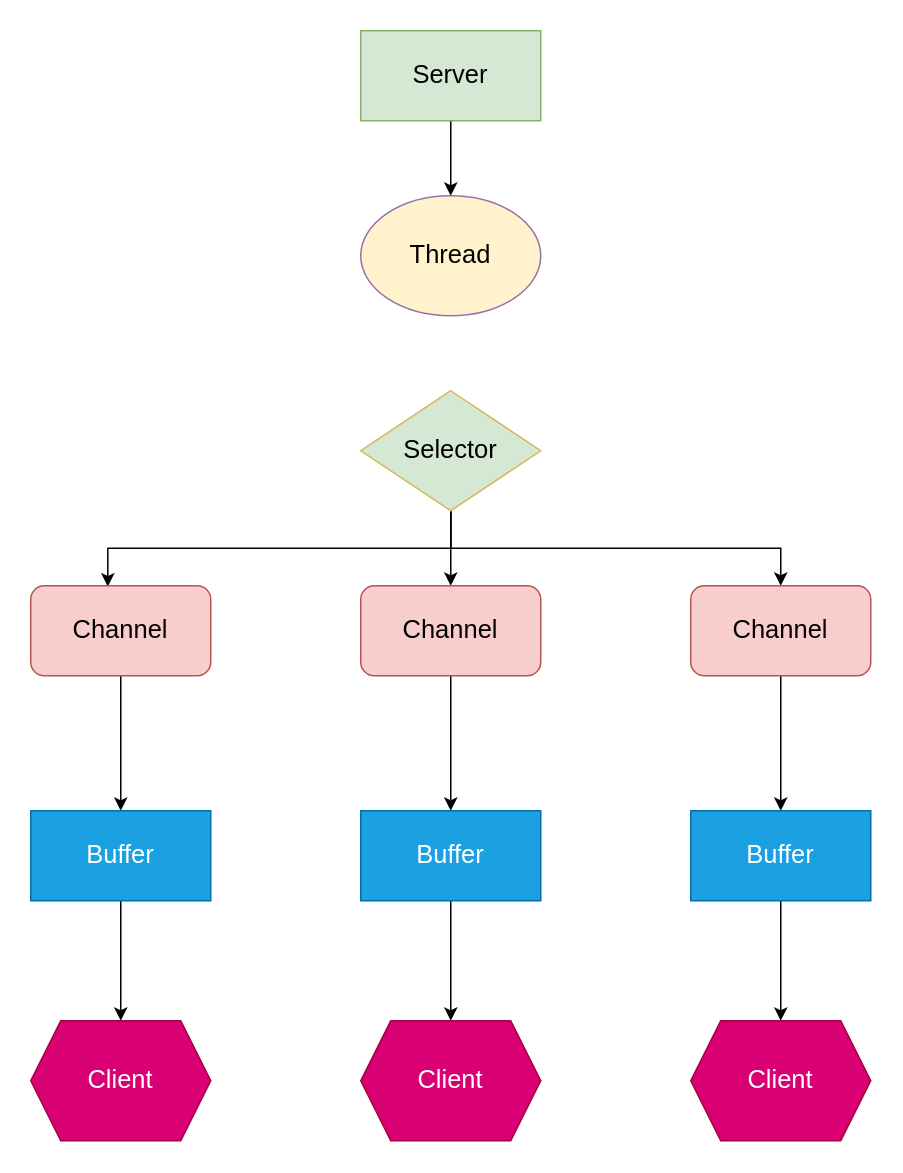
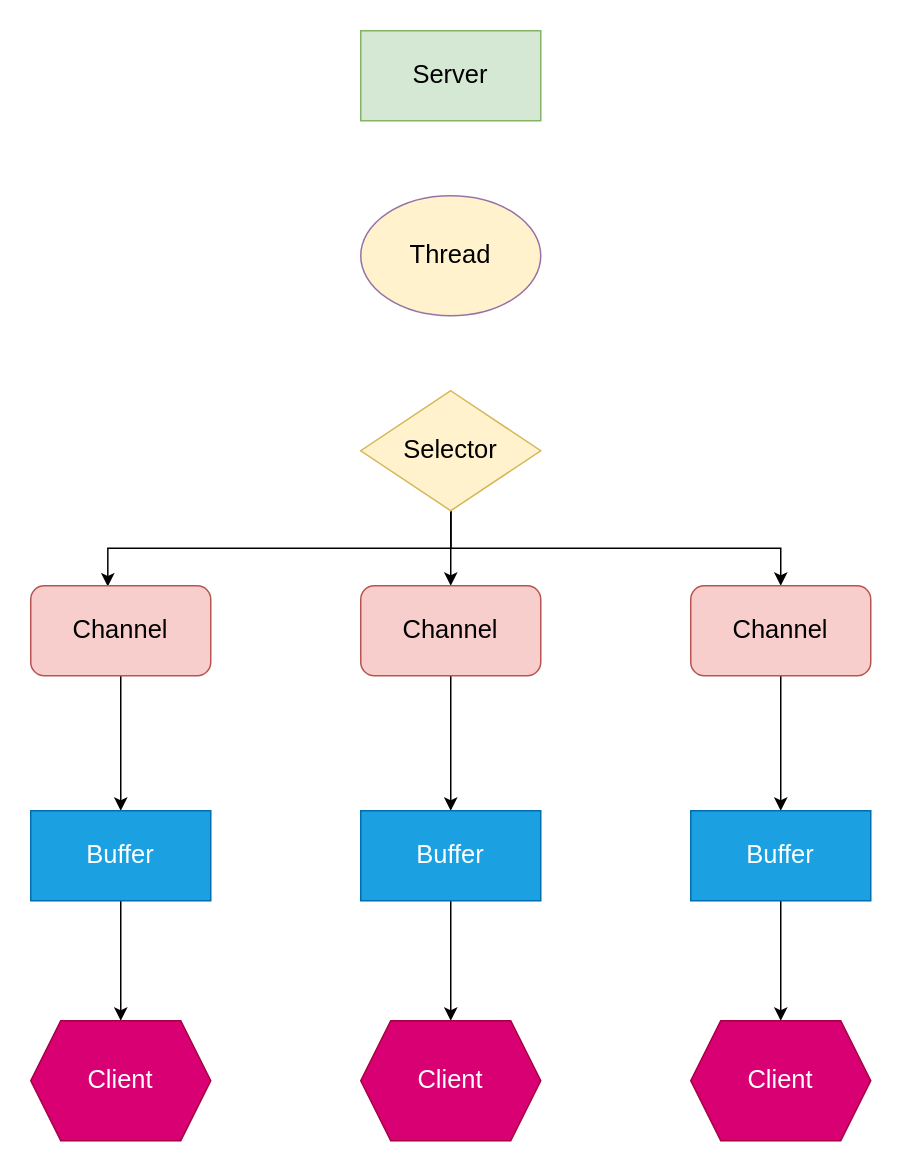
- <mxCell id="2" style="edgeStyle=orthogonalEdgeStyle;rounded=0;orthogonalLoop=1;jettySize=auto;html=1;entryX=0.5;entryY=0;entryDx=0;entryDy=0;" edge="1" parent="1" source="3" target="4"><mxGeometry relative="1" as="geometry" /></mxCell>
- <mxCell id="8" value="Selector" style="rhombus;whiteSpace=wrap;html=1;fontSize=17;fillColor=#d5e8d4;strokeColor=#d6b656;" vertex="1" parent="1"><mxGeometry x="240" y="260" width="120" height="80" as="geometry" /></mxCell>
+ <mxCell id="8" value="Selector" style="rhombus;whiteSpace=wrap;html=1;fontSize=17;fillColor=#fff2cc;strokeColor=#d6b656;" vertex="1" parent="1"><mxGeometry x="240" y="260" width="120" height="80" as="geometry" /></mxCell>
